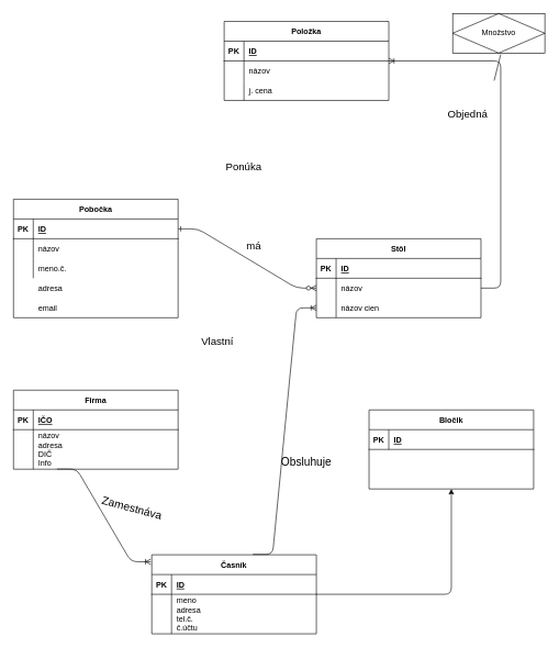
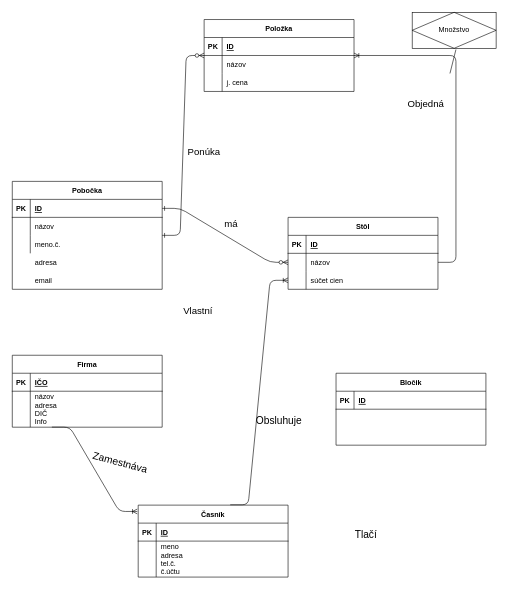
+ <mxCell id="42" value="" style="edgeStyle=entityRelationEdgeStyle;endArrow=ERzeroToMany;startArrow=ERone;endFill=1;startFill=0;" edge="1" parent="1" source="3" target="32"><mxGeometry width="100" height="100" relative="1" as="geometry"><mxPoint x="110" y="262" as="sourcePoint" /><mxPoint x="300" y="192" as="targetPoint" /></mxGeometry></mxCell>
- <mxCell id="67" value="&lt;font style=&quot;font-size: 16px&quot;&gt;Ponúka&lt;/font&gt;" style="text;html=1;strokeColor=none;fillColor=none;align=center;verticalAlign=middle;whiteSpace=wrap;rounded=0;" vertex="1" parent="1"><mxGeometry x="330" y="242" width="80" height="20" as="geometry" /></mxCell>
+ <mxCell id="67" value="&lt;font style=&quot;font-size: 16px&quot;&gt;Ponúka&lt;/font&gt;" style="text;html=1;strokeColor=none;fillColor=none;align=center;verticalAlign=middle;whiteSpace=wrap;rounded=0;" vertex="1" parent="1"><mxGeometry x="300" y="242" width="80" height="20" as="geometry" /></mxCell>
- <mxCell id="60" value="názov cien" style="shape=partialRectangle;overflow=hidden;connectable=0;fillColor=none;top=0;left=0;bottom=0;right=0;align=left;spacingLeft=6;" vertex="1" parent="1"><mxGeometry x="510" y="452" width="220" height="30" as="geometry" /></mxCell>
+ <mxCell id="60" value="súčet cien" style="shape=partialRectangle;overflow=hidden;connectable=0;fillColor=none;top=0;left=0;bottom=0;right=0;align=left;spacingLeft=6;" vertex="1" parent="1"><mxGeometry x="510" y="452" width="220" height="30" as="geometry" /></mxCell>
+ <mxCell id="61" value="&lt;font style=&quot;font-size: 17px&quot;&gt;Tlačí&lt;/font&gt;" style="text;html=1;strokeColor=none;fillColor=none;align=center;verticalAlign=middle;whiteSpace=wrap;rounded=0;" vertex="1" parent="1"><mxGeometry x="570" y="882" width="80" height="20" as="geometry" /></mxCell>
- <mxCell id="46" value="" style="edgeStyle=orthogonalEdgeStyle;rounded=1;orthogonalLoop=1;jettySize=auto;html=1;strokeColor=#000000;" edge="1" parent="1" source="47" target="54"><mxGeometry relative="1" as="geometry" /></mxCell>
